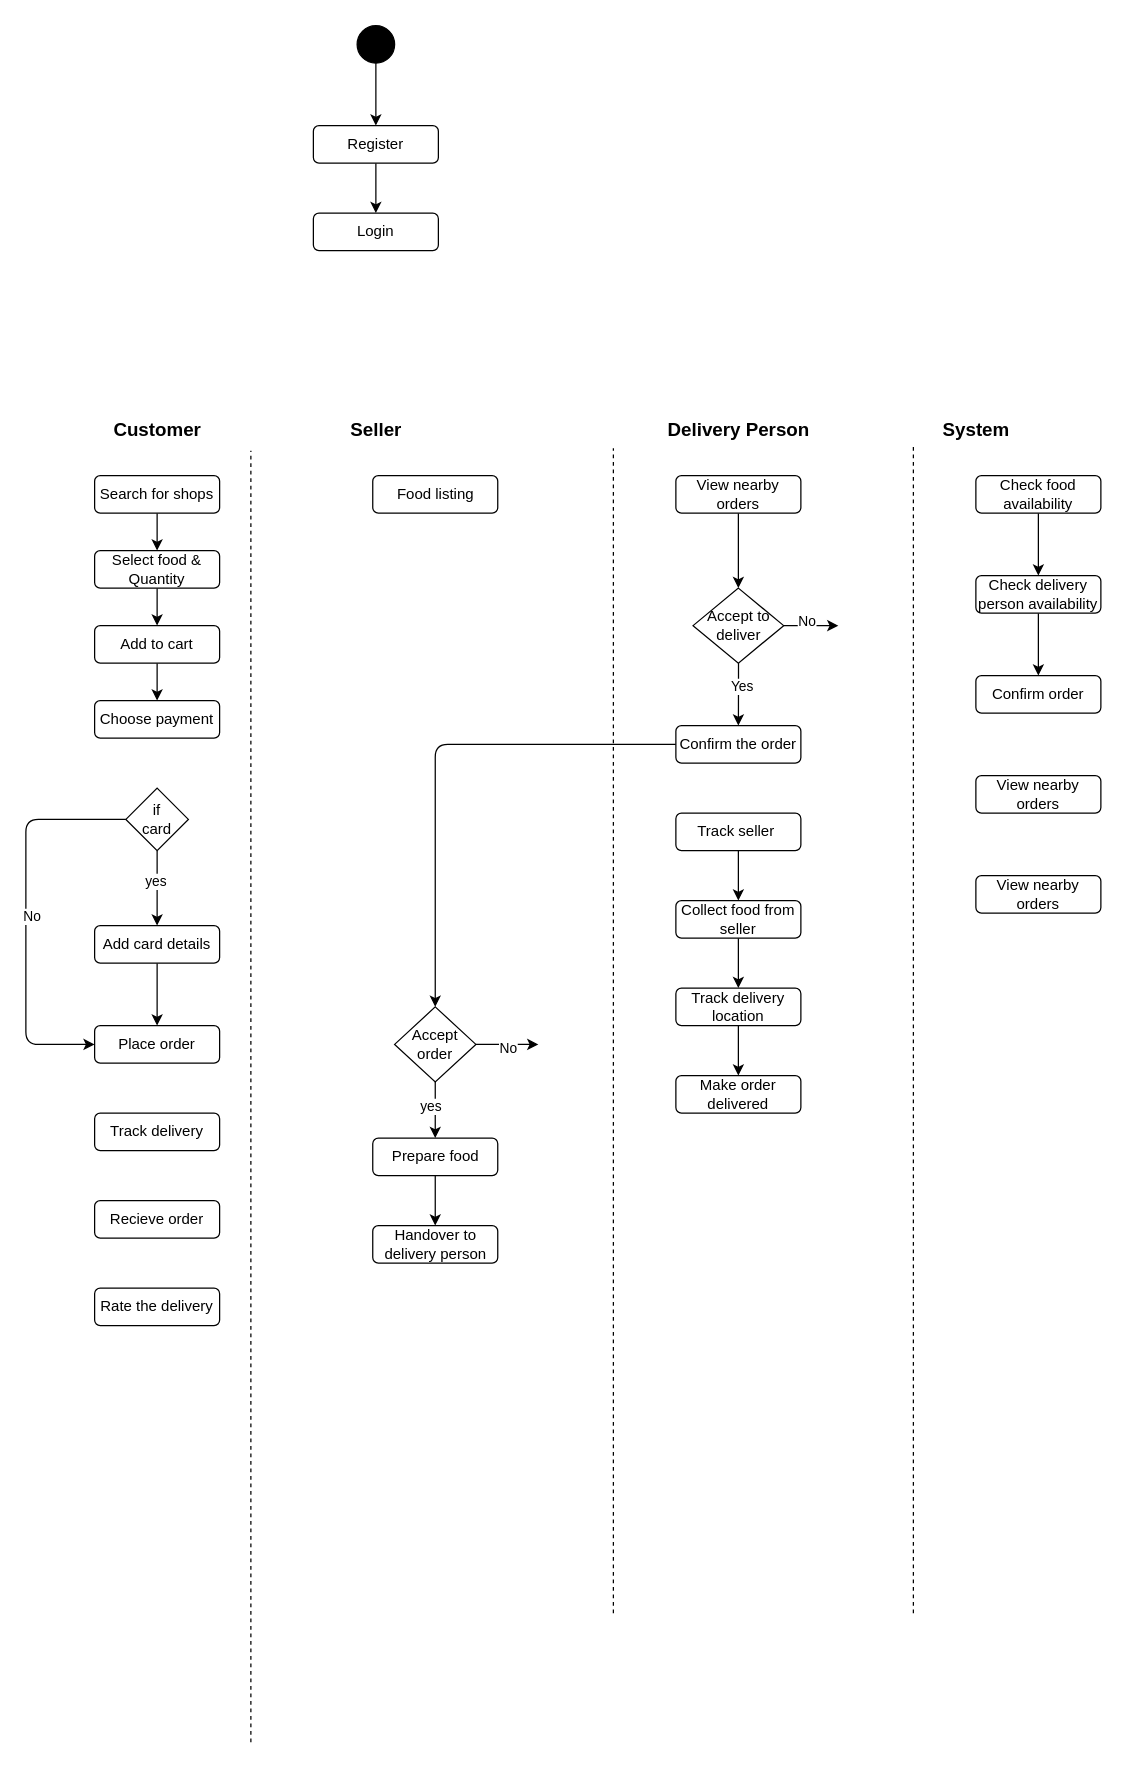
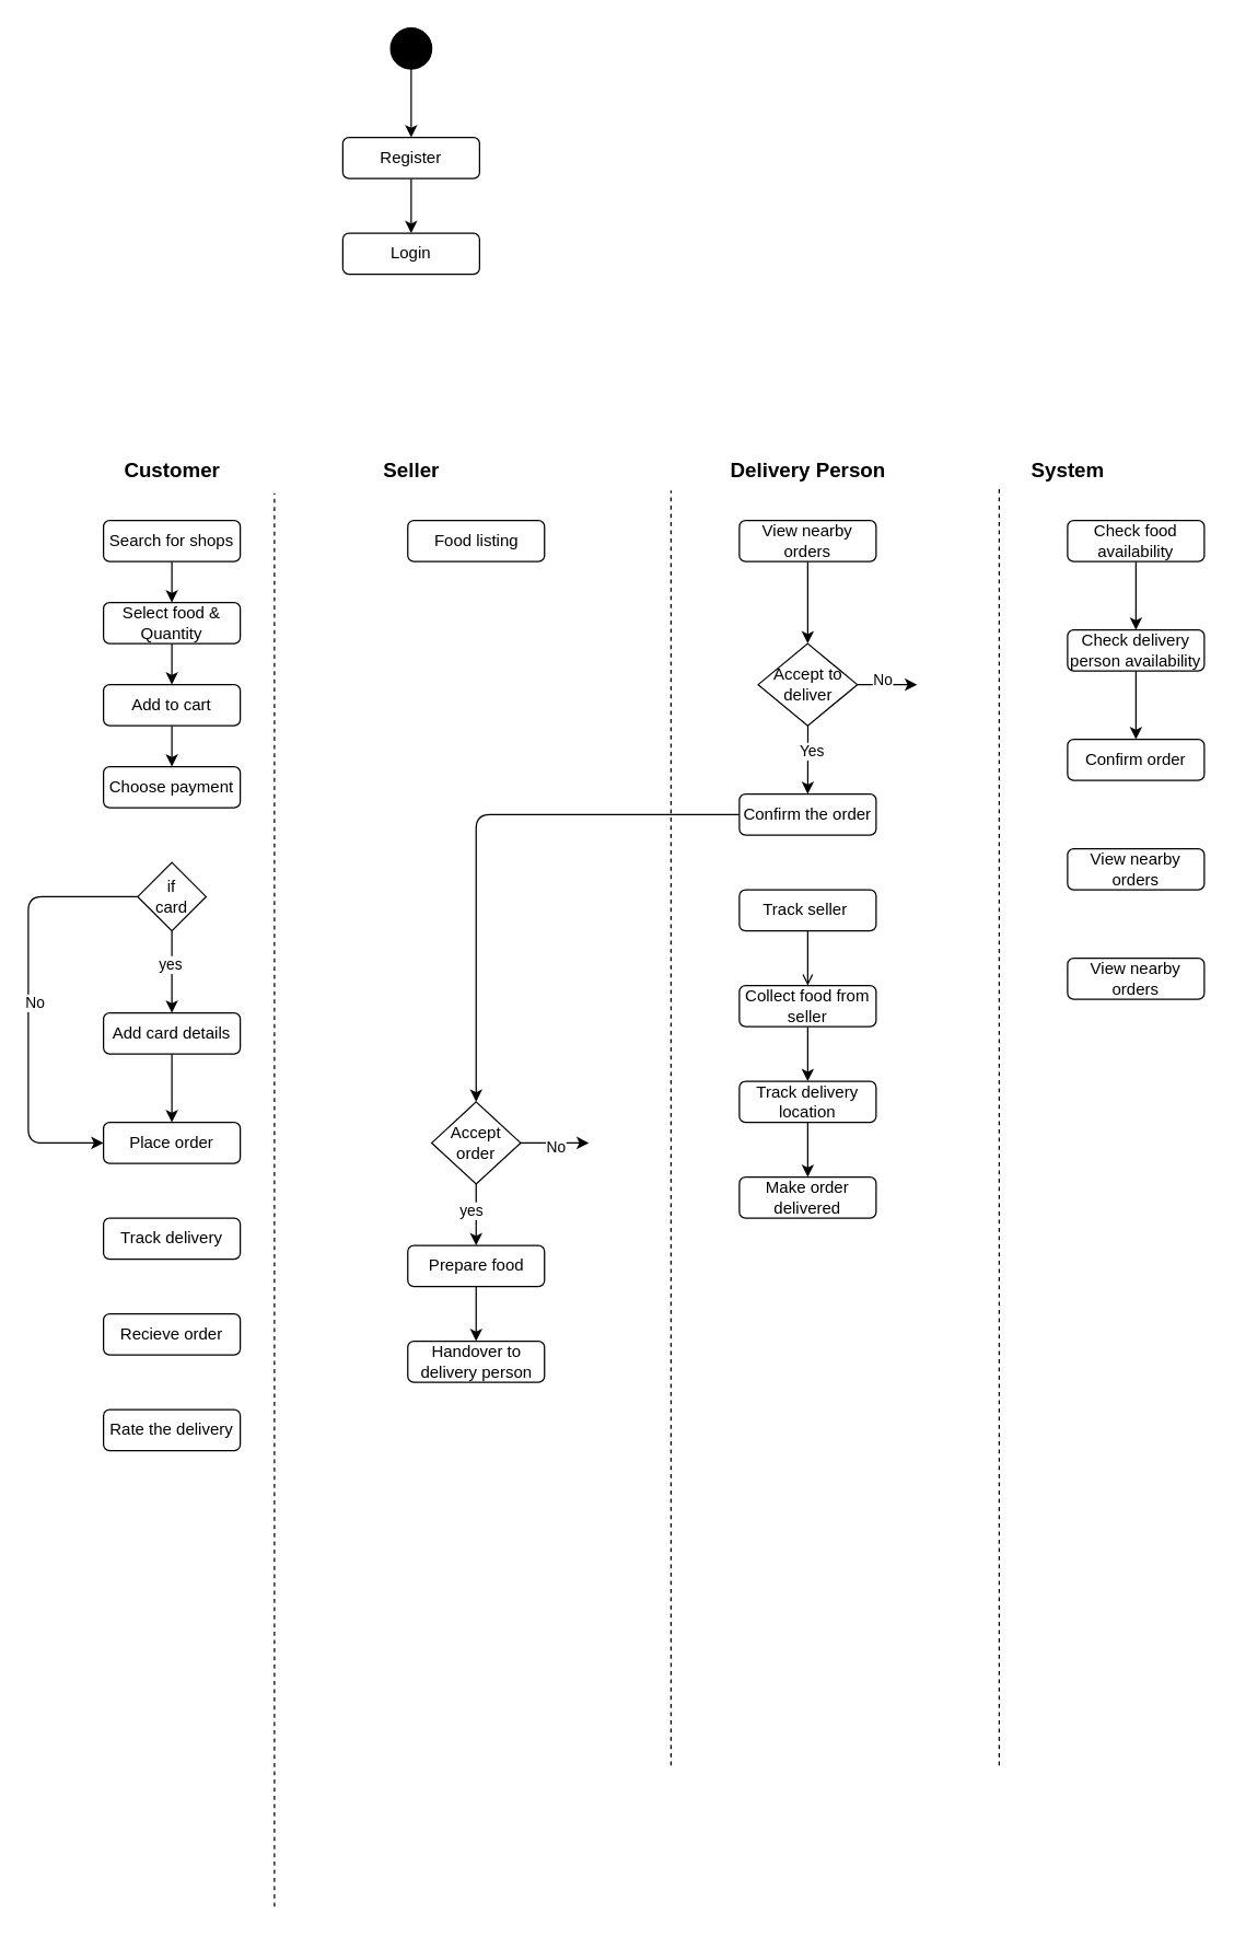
- <mxCell id="45" style="edgeStyle=orthogonalEdgeStyle;html=1;entryX=0.5;entryY=0;entryDx=0;entryDy=0;" edge="1" parent="1" source="46" target="48"><mxGeometry relative="1" as="geometry" /></mxCell>
+ <mxCell id="45" style="edgeStyle=orthogonalEdgeStyle;html=1;entryX=0.5;entryY=0;entryDx=0;entryDy=0;endArrow=open;" edge="1" parent="1" source="46" target="48"><mxGeometry relative="1" as="geometry" /></mxCell>
